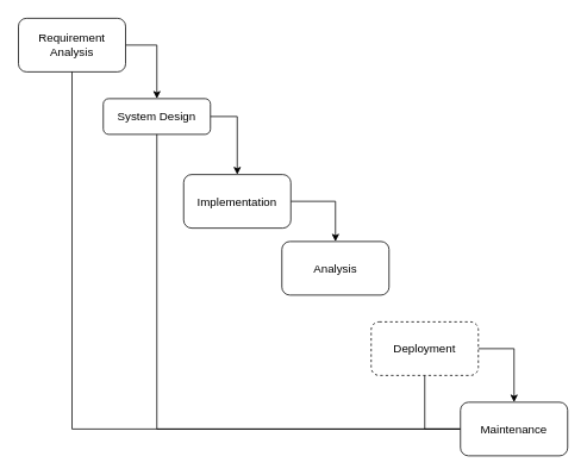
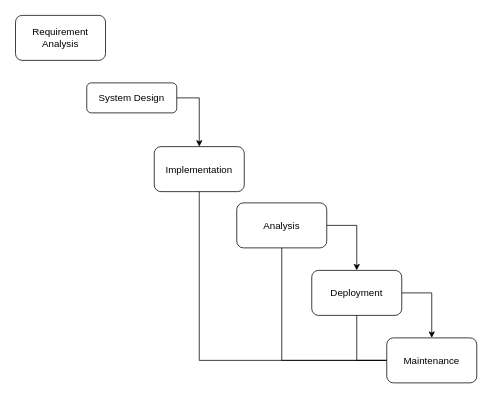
- <mxCell id="2" style="edgeStyle=orthogonalEdgeStyle;rounded=0;orthogonalLoop=1;jettySize=auto;html=1;exitX=1;exitY=0.5;exitDx=0;exitDy=0;entryX=0.5;entryY=0;entryDx=0;entryDy=0;" edge="1" parent="1" source="3" target="5"><mxGeometry relative="1" as="geometry" /></mxCell>
- <mxCell id="6" style="edgeStyle=orthogonalEdgeStyle;rounded=0;orthogonalLoop=1;jettySize=auto;html=1;exitX=1;exitY=0.5;exitDx=0;exitDy=0;entryX=0.5;entryY=0;entryDx=0;entryDy=0;" edge="1" parent="1" source="7" target="9"><mxGeometry relative="1" as="geometry" /></mxCell>
+ <mxCell id="8" style="edgeStyle=orthogonalEdgeStyle;rounded=0;orthogonalLoop=1;jettySize=auto;html=1;exitX=1;exitY=0.5;exitDx=0;exitDy=0;entryX=0.5;entryY=0;entryDx=0;entryDy=0;" edge="1" parent="1" source="9" target="11"><mxGeometry relative="1" as="geometry" /></mxCell>
- <mxCell id="13" style="edgeStyle=orthogonalEdgeStyle;rounded=0;orthogonalLoop=1;jettySize=auto;html=1;exitX=0;exitY=0.5;exitDx=0;exitDy=0;entryX=0.5;entryY=1;entryDx=0;entryDy=0;endArrow=none;endFill=0;" edge="1" parent="1" source="17" target="5"><mxGeometry relative="1" as="geometry" /></mxCell>
- <mxCell id="12" style="edgeStyle=orthogonalEdgeStyle;rounded=0;orthogonalLoop=1;jettySize=auto;html=1;exitX=0;exitY=0.5;exitDx=0;exitDy=0;entryX=0.5;entryY=1;entryDx=0;entryDy=0;endArrow=none;endFill=0;" edge="1" parent="1" source="17" target="3"><mxGeometry relative="1" as="geometry"><mxPoint x="85" y="320" as="targetPoint" /></mxGeometry></mxCell>
+ <mxCell id="14" style="edgeStyle=orthogonalEdgeStyle;rounded=0;orthogonalLoop=1;jettySize=auto;html=1;exitX=0;exitY=0.5;exitDx=0;exitDy=0;entryX=0.5;entryY=1;entryDx=0;entryDy=0;endArrow=none;endFill=0;" edge="1" parent="1" source="17" target="7"><mxGeometry relative="1" as="geometry" /></mxCell>
- <mxCell id="11" value="Deployment" style="rounded=1;whiteSpace=wrap;html=1;fontSize=13;dashed=1;" vertex="1" parent="1"><mxGeometry x="415" y="360" width="120" height="60" as="geometry" /></mxCell>
+ <mxCell id="11" value="Deployment" style="rounded=1;whiteSpace=wrap;html=1;fontSize=13;" vertex="1" parent="1"><mxGeometry x="415" y="360" width="120" height="60" as="geometry" /></mxCell>
+ <mxCell id="15" style="edgeStyle=orthogonalEdgeStyle;rounded=0;orthogonalLoop=1;jettySize=auto;html=1;exitX=0;exitY=0.5;exitDx=0;exitDy=0;entryX=0.5;entryY=1;entryDx=0;entryDy=0;endArrow=none;endFill=0;" edge="1" parent="1" source="17" target="9"><mxGeometry relative="1" as="geometry" /></mxCell>
